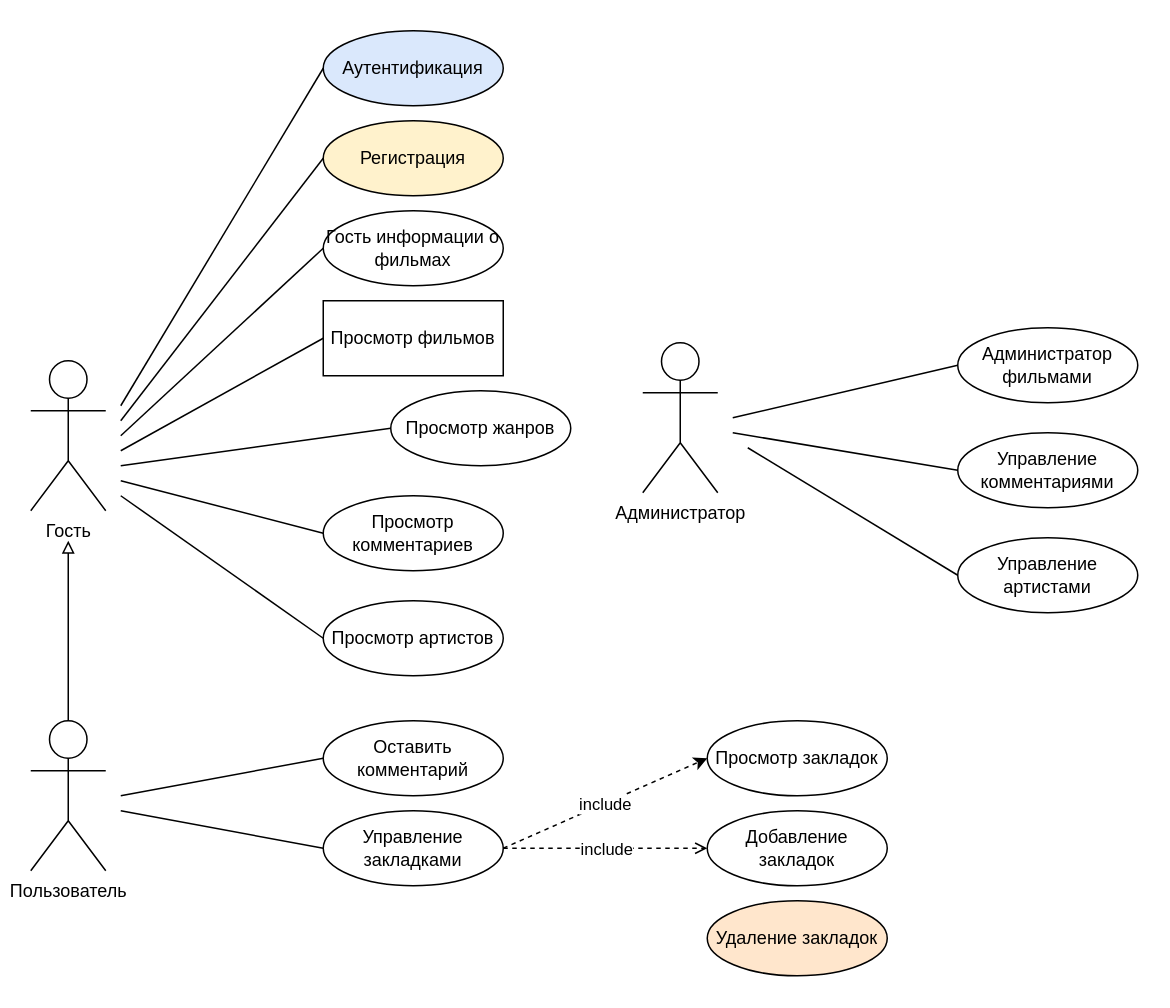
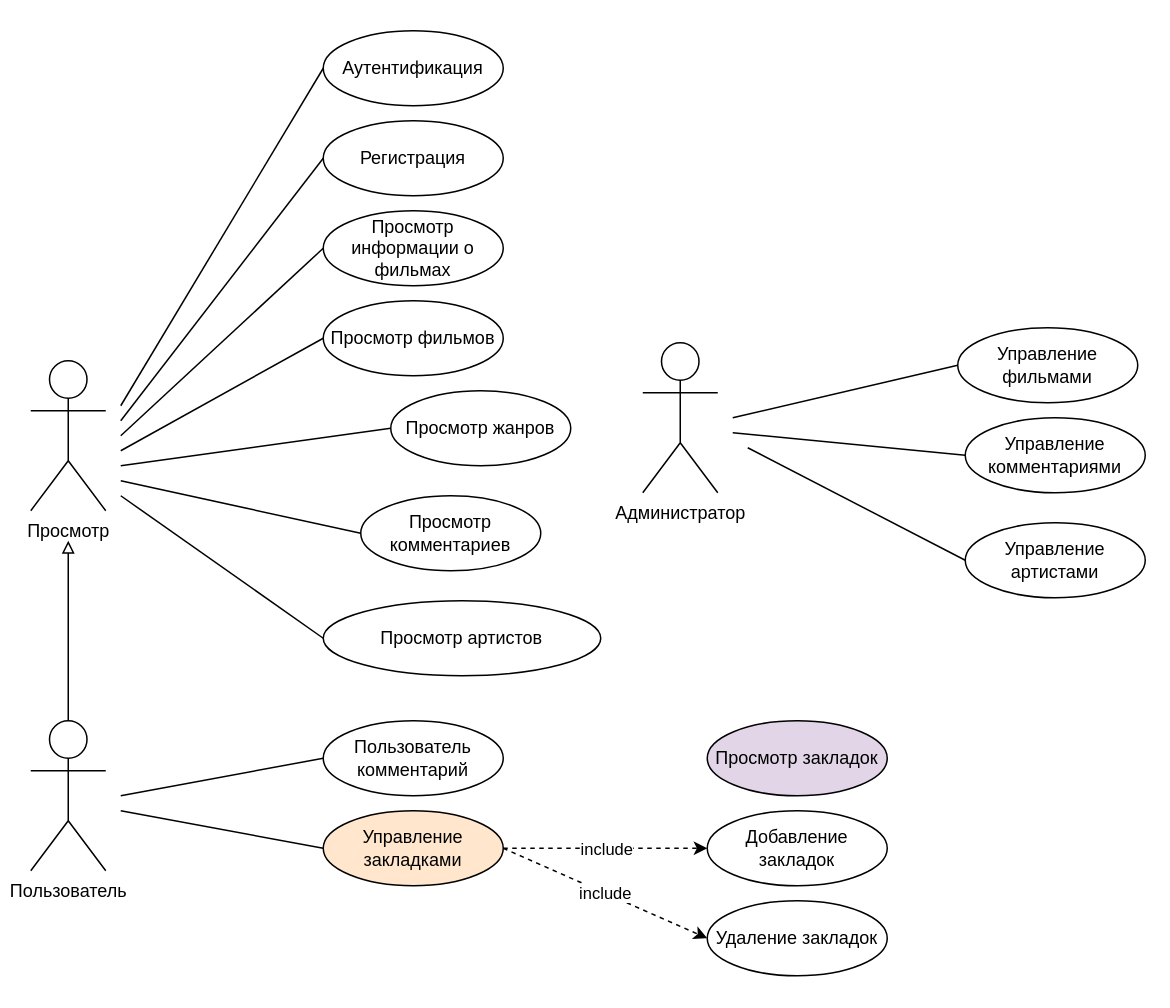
- <mxCell id="20" value="Аутентификация" style="ellipse;whiteSpace=wrap;html=1;fillColor=#dae8fc;" parent="1" vertex="1"><mxGeometry x="215" y="20" width="120" height="50" as="geometry" /></mxCell>
+ <mxCell id="20" value="Аутентификация" style="ellipse;whiteSpace=wrap;html=1;" parent="1" vertex="1"><mxGeometry x="215" y="20" width="120" height="50" as="geometry" /></mxCell>
- <mxCell id="19" value="Регистрация" style="ellipse;whiteSpace=wrap;html=1;fillColor=#fff2cc;" parent="1" vertex="1"><mxGeometry x="215" y="80" width="120" height="50" as="geometry" /></mxCell>
+ <mxCell id="19" value="Регистрация" style="ellipse;whiteSpace=wrap;html=1;" parent="1" vertex="1"><mxGeometry x="215" y="80" width="120" height="50" as="geometry" /></mxCell>
- <mxCell id="6" value="Гость информации о фильмах" style="ellipse;whiteSpace=wrap;html=1;" parent="1" vertex="1"><mxGeometry x="215" y="140" width="120" height="50" as="geometry" /></mxCell>
+ <mxCell id="6" value="Просмотр информации о фильмах" style="ellipse;whiteSpace=wrap;html=1;" parent="1" vertex="1"><mxGeometry x="215" y="140" width="120" height="50" as="geometry" /></mxCell>
- <mxCell id="15" value="Просмотр фильмов" style="whiteSpace=wrap;html=1;rounded=0;" parent="1" vertex="1"><mxGeometry x="215" y="200" width="120" height="50" as="geometry" /></mxCell>
+ <mxCell id="15" value="Просмотр фильмов" style="ellipse;whiteSpace=wrap;html=1;" parent="1" vertex="1"><mxGeometry x="215" y="200" width="120" height="50" as="geometry" /></mxCell>
- <mxCell id="37" value="Администратор фильмами" style="ellipse;whiteSpace=wrap;html=1;" parent="1" vertex="1"><mxGeometry x="638" y="218" width="120" height="50" as="geometry" /></mxCell>
+ <mxCell id="37" value="Управление фильмами" style="ellipse;whiteSpace=wrap;html=1;" parent="1" vertex="1"><mxGeometry x="638" y="218" width="120" height="50" as="geometry" /></mxCell>
- <mxCell id="7" value="Управление комментариями" style="ellipse;whiteSpace=wrap;html=1;" parent="1" vertex="1"><mxGeometry x="638" y="288" width="120" height="50" as="geometry" /></mxCell>
+ <mxCell id="7" value="Управление комментариями" style="ellipse;whiteSpace=wrap;html=1;" parent="1" vertex="1"><mxGeometry x="643" y="278" width="120" height="50" as="geometry" /></mxCell>
- <mxCell id="2" value="Гость" style="shape=umlActor;verticalLabelPosition=bottom;verticalAlign=top;html=1;outlineConnect=0;" parent="1" vertex="1"><mxGeometry x="20" y="240" width="50" height="100" as="geometry" /></mxCell>
+ <mxCell id="2" value="Просмотр" style="shape=umlActor;verticalLabelPosition=bottom;verticalAlign=top;html=1;outlineConnect=0;" parent="1" vertex="1"><mxGeometry x="20" y="240" width="50" height="100" as="geometry" /></mxCell>
- <mxCell id="17" value="Просмотр комментариев" style="ellipse;whiteSpace=wrap;html=1;" parent="1" vertex="1"><mxGeometry x="215" y="330" width="120" height="50" as="geometry" /></mxCell>
+ <mxCell id="17" value="Просмотр комментариев" style="ellipse;whiteSpace=wrap;html=1;" parent="1" vertex="1"><mxGeometry x="240" y="330" width="120" height="50" as="geometry" /></mxCell>
- <mxCell id="38" value="Управление артистами" style="ellipse;whiteSpace=wrap;html=1;" parent="1" vertex="1"><mxGeometry x="638" y="358" width="120" height="50" as="geometry" /></mxCell>
+ <mxCell id="38" value="Управление артистами" style="ellipse;whiteSpace=wrap;html=1;" parent="1" vertex="1"><mxGeometry x="643" y="348" width="120" height="50" as="geometry" /></mxCell>
- <mxCell id="18" value="Просмотр артистов" style="ellipse;whiteSpace=wrap;html=1;" parent="1" vertex="1"><mxGeometry x="215" y="400" width="120" height="50" as="geometry" /></mxCell>
+ <mxCell id="18" value="Просмотр артистов" style="ellipse;whiteSpace=wrap;html=1;" parent="1" vertex="1"><mxGeometry x="215" y="400" width="185" height="50" as="geometry" /></mxCell>
- <mxCell id="13" value="Оставить комментарий" style="ellipse;whiteSpace=wrap;html=1;" parent="1" vertex="1"><mxGeometry x="215" y="480" width="120" height="50" as="geometry" /></mxCell>
+ <mxCell id="13" value="Пользователь комментарий" style="ellipse;whiteSpace=wrap;html=1;" parent="1" vertex="1"><mxGeometry x="215" y="480" width="120" height="50" as="geometry" /></mxCell>
- <mxCell id="26" value="Просмотр закладок" style="ellipse;whiteSpace=wrap;html=1;" parent="1" vertex="1"><mxGeometry x="471" y="480" width="120" height="50" as="geometry" /></mxCell>
+ <mxCell id="26" value="Просмотр закладок" style="ellipse;whiteSpace=wrap;html=1;fillColor=#e1d5e7;" parent="1" vertex="1"><mxGeometry x="471" y="480" width="120" height="50" as="geometry" /></mxCell>
- <mxCell id="29" value="" style="endArrow=classic;html=1;rounded=0;dashed=1;entryX=0;entryY=0.5;entryDx=0;entryDy=0;exitX=1;exitY=0.5;exitDx=0;exitDy=0;" parent="1" source="14" target="26" edge="1"><mxGeometry relative="1" as="geometry"><mxPoint x="510" y="775" as="sourcePoint" /><mxPoint x="620" y="860" as="targetPoint" /></mxGeometry></mxCell>
- <mxCell id="30" value="include" style="edgeLabel;resizable=0;html=1;align=center;verticalAlign=middle;" parent="29" connectable="0" vertex="1"><mxGeometry relative="1" as="geometry" /></mxCell>
- <mxCell id="14" value="Управление закладками" style="ellipse;whiteSpace=wrap;html=1;" parent="1" vertex="1"><mxGeometry x="215" y="540" width="120" height="50" as="geometry" /></mxCell>
+ <mxCell id="14" value="Управление закладками" style="ellipse;whiteSpace=wrap;html=1;fillColor=#ffe6cc;" parent="1" vertex="1"><mxGeometry x="215" y="540" width="120" height="50" as="geometry" /></mxCell>
- <mxCell id="31" value="" style="endArrow=open;html=1;rounded=0;dashed=1;entryX=0;entryY=0.5;entryDx=0;entryDy=0;exitX=1;exitY=0.5;exitDx=0;exitDy=0;" parent="1" source="14" target="28" edge="1"><mxGeometry relative="1" as="geometry"><mxPoint x="345" y="575" as="sourcePoint" /><mxPoint x="481" y="515" as="targetPoint" /></mxGeometry></mxCell>
+ <mxCell id="31" value="" style="endArrow=classic;html=1;rounded=0;dashed=1;entryX=0;entryY=0.5;entryDx=0;entryDy=0;exitX=1;exitY=0.5;exitDx=0;exitDy=0;" parent="1" source="14" target="28" edge="1"><mxGeometry relative="1" as="geometry"><mxPoint x="345" y="575" as="sourcePoint" /><mxPoint x="481" y="515" as="targetPoint" /></mxGeometry></mxCell>
+ <mxCell id="33" value="" style="endArrow=classic;html=1;rounded=0;dashed=1;entryX=0;entryY=0.5;entryDx=0;entryDy=0;exitX=1;exitY=0.5;exitDx=0;exitDy=0;" parent="1" source="14" target="27" edge="1"><mxGeometry relative="1" as="geometry"><mxPoint x="355" y="585" as="sourcePoint" /><mxPoint x="491" y="525" as="targetPoint" /></mxGeometry></mxCell>
+ <mxCell id="34" value="include" style="edgeLabel;resizable=0;html=1;align=center;verticalAlign=middle;" parent="33" connectable="0" vertex="1"><mxGeometry relative="1" as="geometry" /></mxCell>
- <mxCell id="27" value="Удаление закладок" style="ellipse;whiteSpace=wrap;html=1;fillColor=#ffe6cc;" parent="1" vertex="1"><mxGeometry x="471" y="600" width="120" height="50" as="geometry" /></mxCell>
+ <mxCell id="27" value="Удаление закладок" style="ellipse;whiteSpace=wrap;html=1;" parent="1" vertex="1"><mxGeometry x="471" y="600" width="120" height="50" as="geometry" /></mxCell>
